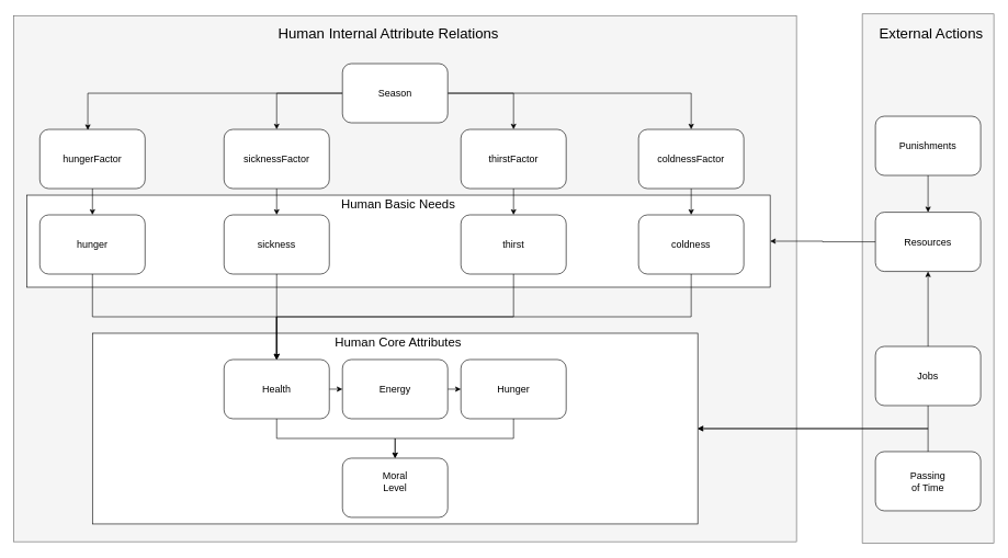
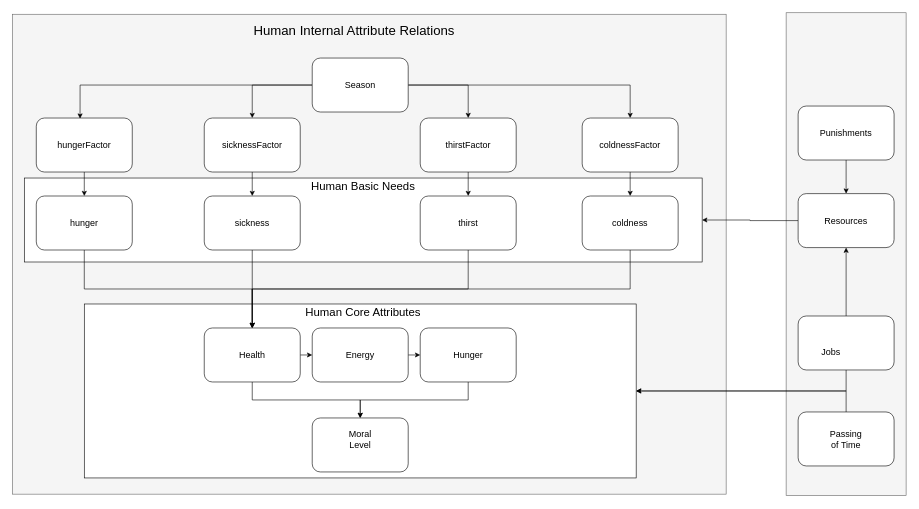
- <mxCell id="64" value="External Actions" style="text;html=1;strokeColor=none;fillColor=none;align=center;verticalAlign=middle;whiteSpace=wrap;rounded=0;fontSize=22;" vertex="1" parent="1"><mxGeometry x="1320" y="31" width="190" height="40" as="geometry" /></mxCell>
- <mxCell id="52" value="Jobs" style="text;html=1;strokeColor=none;fillColor=none;align=center;verticalAlign=middle;whiteSpace=wrap;rounded=0;fontSize=15;" vertex="1" parent="1"><mxGeometry x="1380" y="556" width="60" height="30" as="geometry" /></mxCell>
+ <mxCell id="52" value="Jobs" style="text;html=1;strokeColor=none;fillColor=none;align=center;verticalAlign=middle;whiteSpace=wrap;rounded=0;fontSize=15;" vertex="1" parent="1"><mxGeometry x="1355" y="571" width="60" height="30" as="geometry" /></mxCell>
